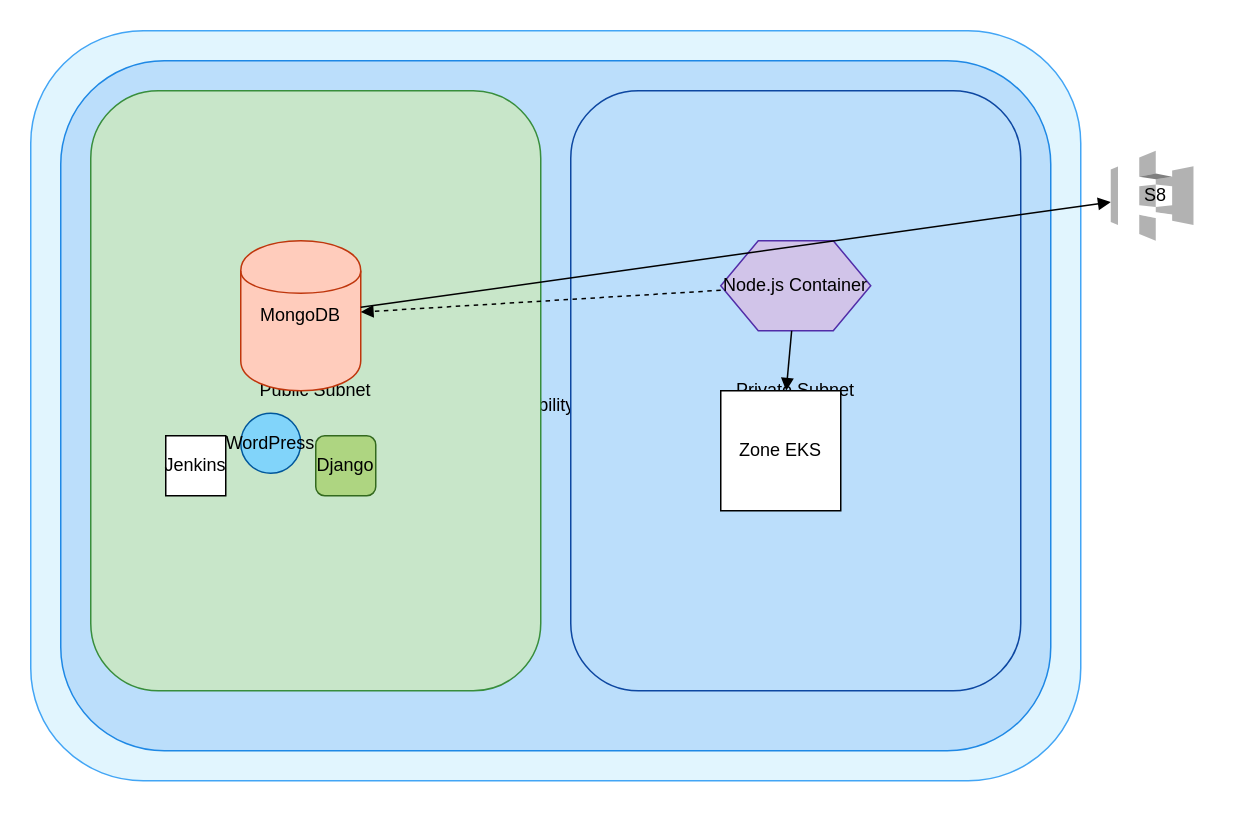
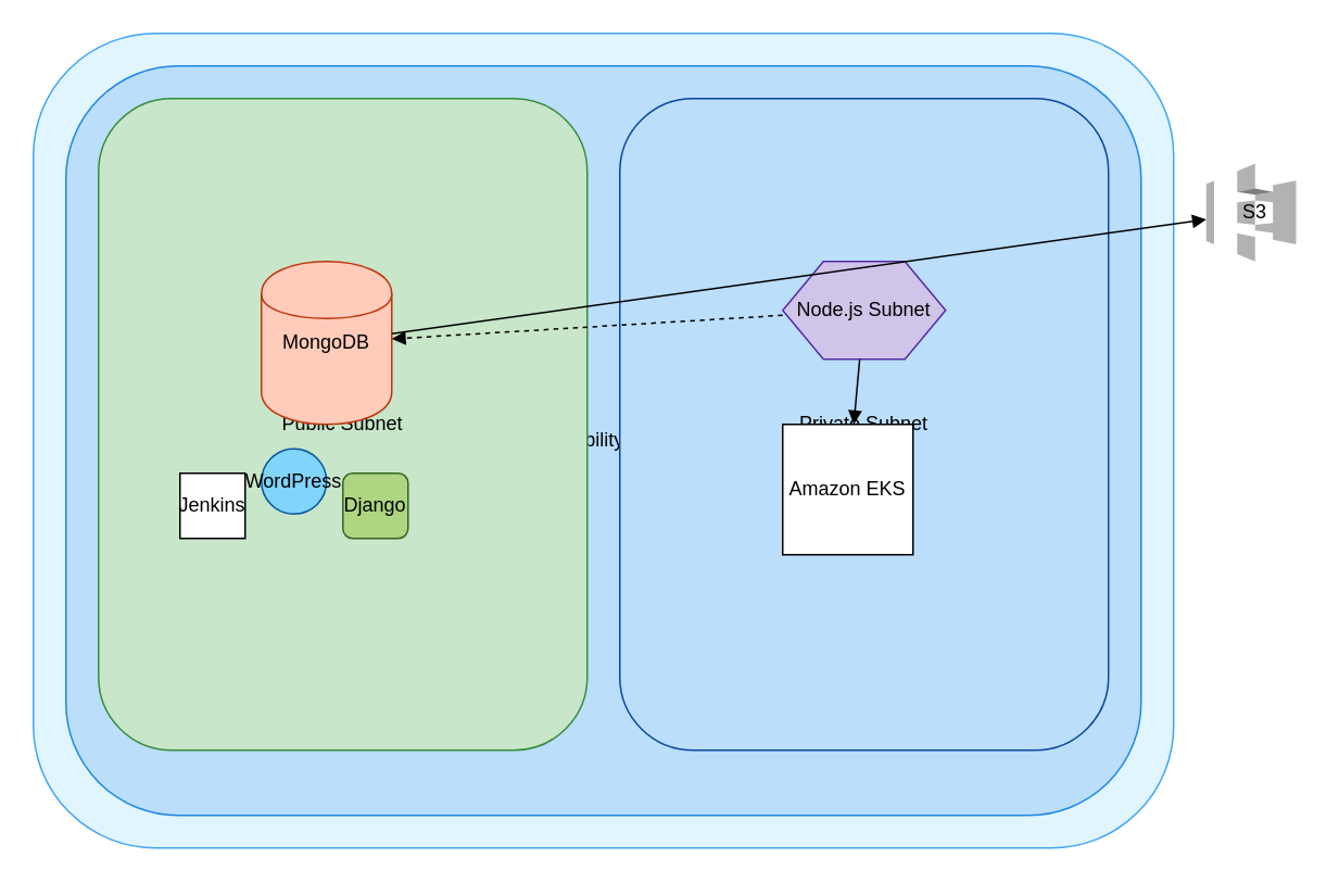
- <mxCell id="12" value="S8" style="shape=mxgraph.aws3.s3;whiteSpace=wrap;html=1;" vertex="1" parent="1"><mxGeometry x="740" y="100" width="60" height="60" as="geometry" /></mxCell>
+ <mxCell id="12" value="S3" style="shape=mxgraph.aws3.s3;whiteSpace=wrap;html=1;" vertex="1" parent="1"><mxGeometry x="740" y="100" width="60" height="60" as="geometry" /></mxCell>
- <mxCell id="10" value="Node.js Container" style="shape=hexagon;whiteSpace=wrap;html=1;fillColor=#D1C4E9;strokeColor=#512DA8;" vertex="1" parent="5"><mxGeometry x="100" y="100" width="100" height="60" as="geometry" /></mxCell>
+ <mxCell id="10" value="Node.js Subnet" style="shape=hexagon;whiteSpace=wrap;html=1;fillColor=#D1C4E9;strokeColor=#512DA8;" vertex="1" parent="5"><mxGeometry x="100" y="100" width="100" height="60" as="geometry" /></mxCell>
- <mxCell id="11" value="Zone EKS" style="shape=mxgraph.aws3.kubernetes;whiteSpace=wrap;html=1;" vertex="1" parent="5"><mxGeometry x="100" y="200" width="80" height="80" as="geometry" /></mxCell>
+ <mxCell id="11" value="Amazon EKS" style="shape=mxgraph.aws3.kubernetes;whiteSpace=wrap;html=1;" vertex="1" parent="5"><mxGeometry x="100" y="200" width="80" height="80" as="geometry" /></mxCell>
